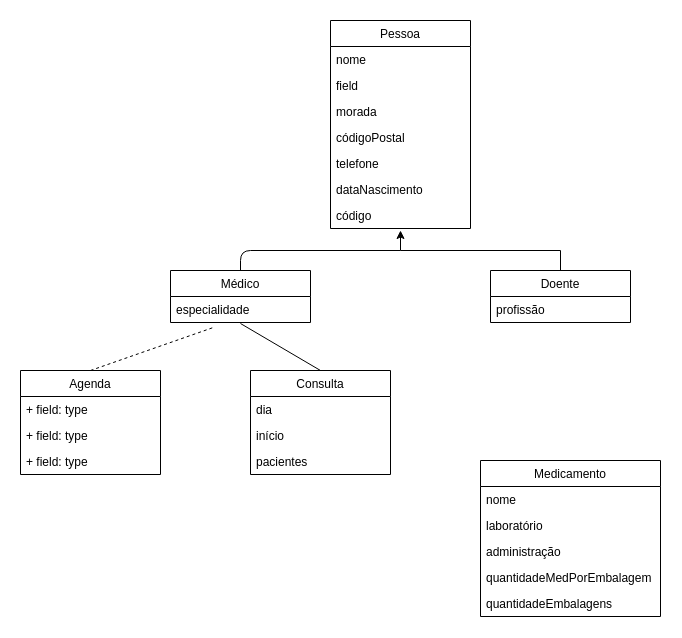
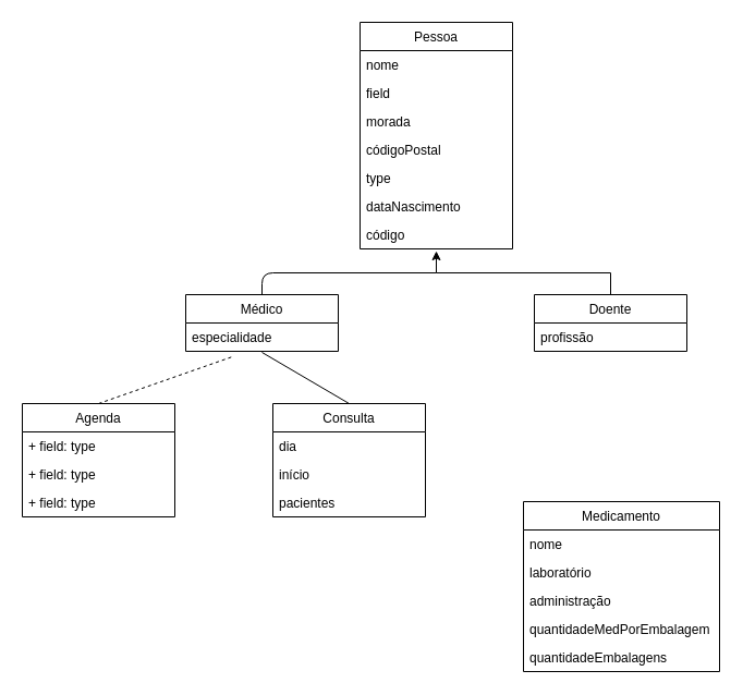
- <mxCell id="7" value="telefone" style="text;strokeColor=none;fillColor=none;align=left;verticalAlign=top;spacingLeft=4;spacingRight=4;overflow=hidden;rotatable=0;points=[[0,0.5],[1,0.5]];portConstraint=eastwest;" vertex="1" parent="2"><mxGeometry y="130" width="140" height="26" as="geometry" /></mxCell>
+ <mxCell id="7" value="type" style="text;strokeColor=none;fillColor=none;align=left;verticalAlign=top;spacingLeft=4;spacingRight=4;overflow=hidden;rotatable=0;points=[[0,0.5],[1,0.5]];portConstraint=eastwest;" vertex="1" parent="2"><mxGeometry y="130" width="140" height="26" as="geometry" /></mxCell>
